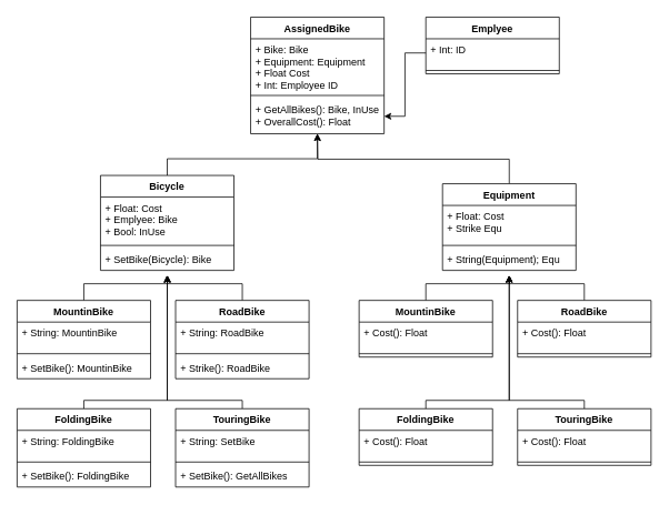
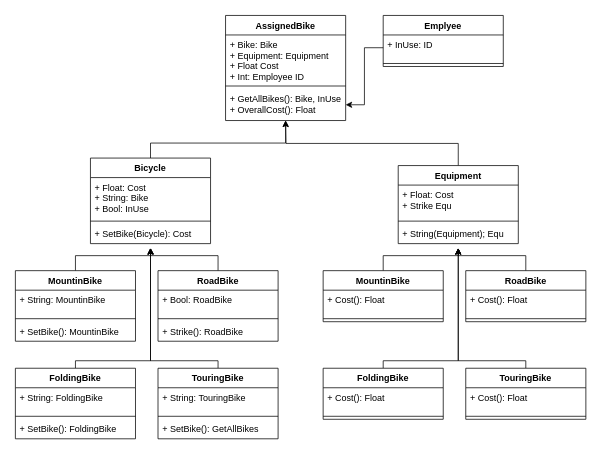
- <mxCell id="53" value="+ Int: ID" style="text;strokeColor=none;fillColor=none;align=left;verticalAlign=top;spacingLeft=4;spacingRight=4;overflow=hidden;rotatable=0;points=[[0,0.5],[1,0.5]];portConstraint=eastwest;" vertex="1" parent="52"><mxGeometry y="26" width="160" height="34" as="geometry" /></mxCell>
+ <mxCell id="53" value="+ InUse: ID" style="text;strokeColor=none;fillColor=none;align=left;verticalAlign=top;spacingLeft=4;spacingRight=4;overflow=hidden;rotatable=0;points=[[0,0.5],[1,0.5]];portConstraint=eastwest;" vertex="1" parent="52"><mxGeometry y="26" width="160" height="34" as="geometry" /></mxCell>
- <mxCell id="4" value="+ Float: Cost&#10;+ Emplyee: Bike&#10;+ Bool: InUse" style="text;strokeColor=none;fillColor=none;align=left;verticalAlign=top;spacingLeft=4;spacingRight=4;overflow=hidden;rotatable=0;points=[[0,0.5],[1,0.5]];portConstraint=eastwest;" vertex="1" parent="3"><mxGeometry y="26" width="160" height="54" as="geometry" /></mxCell>
+ <mxCell id="4" value="+ Float: Cost&#10;+ String: Bike&#10;+ Bool: InUse" style="text;strokeColor=none;fillColor=none;align=left;verticalAlign=top;spacingLeft=4;spacingRight=4;overflow=hidden;rotatable=0;points=[[0,0.5],[1,0.5]];portConstraint=eastwest;" vertex="1" parent="3"><mxGeometry y="26" width="160" height="54" as="geometry" /></mxCell>
- <mxCell id="6" value="+ SetBike(Bicycle): Bike" style="text;strokeColor=none;fillColor=none;align=left;verticalAlign=top;spacingLeft=4;spacingRight=4;overflow=hidden;rotatable=0;points=[[0,0.5],[1,0.5]];portConstraint=eastwest;" vertex="1" parent="3"><mxGeometry y="88" width="160" height="26" as="geometry" /></mxCell>
+ <mxCell id="6" value="+ SetBike(Bicycle): Cost" style="text;strokeColor=none;fillColor=none;align=left;verticalAlign=top;spacingLeft=4;spacingRight=4;overflow=hidden;rotatable=0;points=[[0,0.5],[1,0.5]];portConstraint=eastwest;" vertex="1" parent="3"><mxGeometry y="88" width="160" height="26" as="geometry" /></mxCell>
- <mxCell id="9" value="+ String: RoadBike" style="text;strokeColor=none;fillColor=none;align=left;verticalAlign=top;spacingLeft=4;spacingRight=4;overflow=hidden;rotatable=0;points=[[0,0.5],[1,0.5]];portConstraint=eastwest;" vertex="1" parent="8"><mxGeometry y="26" width="160" height="34" as="geometry" /></mxCell>
+ <mxCell id="9" value="+ Bool: RoadBike" style="text;strokeColor=none;fillColor=none;align=left;verticalAlign=top;spacingLeft=4;spacingRight=4;overflow=hidden;rotatable=0;points=[[0,0.5],[1,0.5]];portConstraint=eastwest;" vertex="1" parent="8"><mxGeometry y="26" width="160" height="34" as="geometry" /></mxCell>
- <mxCell id="19" value="+ String: SetBike" style="text;strokeColor=none;fillColor=none;align=left;verticalAlign=top;spacingLeft=4;spacingRight=4;overflow=hidden;rotatable=0;points=[[0,0.5],[1,0.5]];portConstraint=eastwest;" vertex="1" parent="18"><mxGeometry y="26" width="160" height="34" as="geometry" /></mxCell>
+ <mxCell id="19" value="+ String: TouringBike" style="text;strokeColor=none;fillColor=none;align=left;verticalAlign=top;spacingLeft=4;spacingRight=4;overflow=hidden;rotatable=0;points=[[0,0.5],[1,0.5]];portConstraint=eastwest;" vertex="1" parent="18"><mxGeometry y="26" width="160" height="34" as="geometry" /></mxCell>
